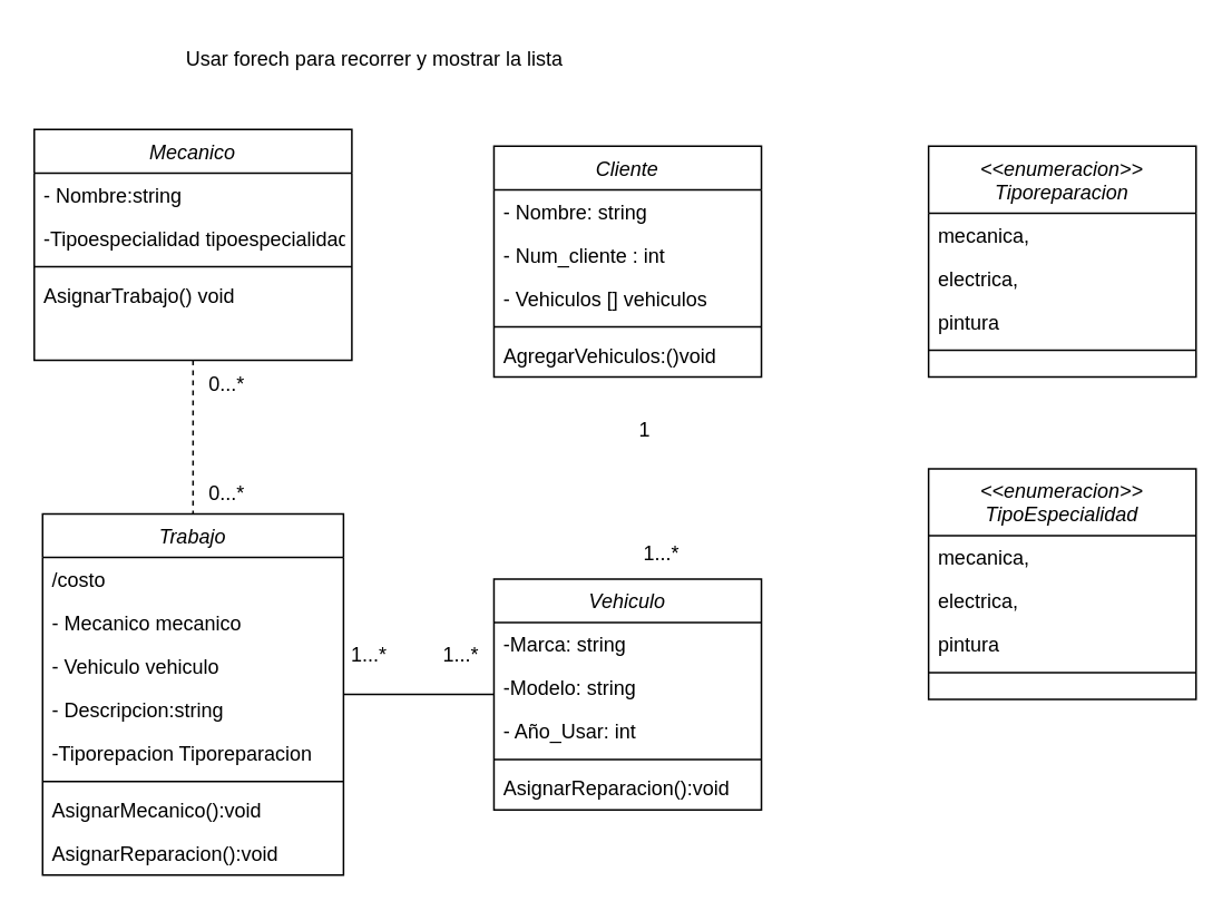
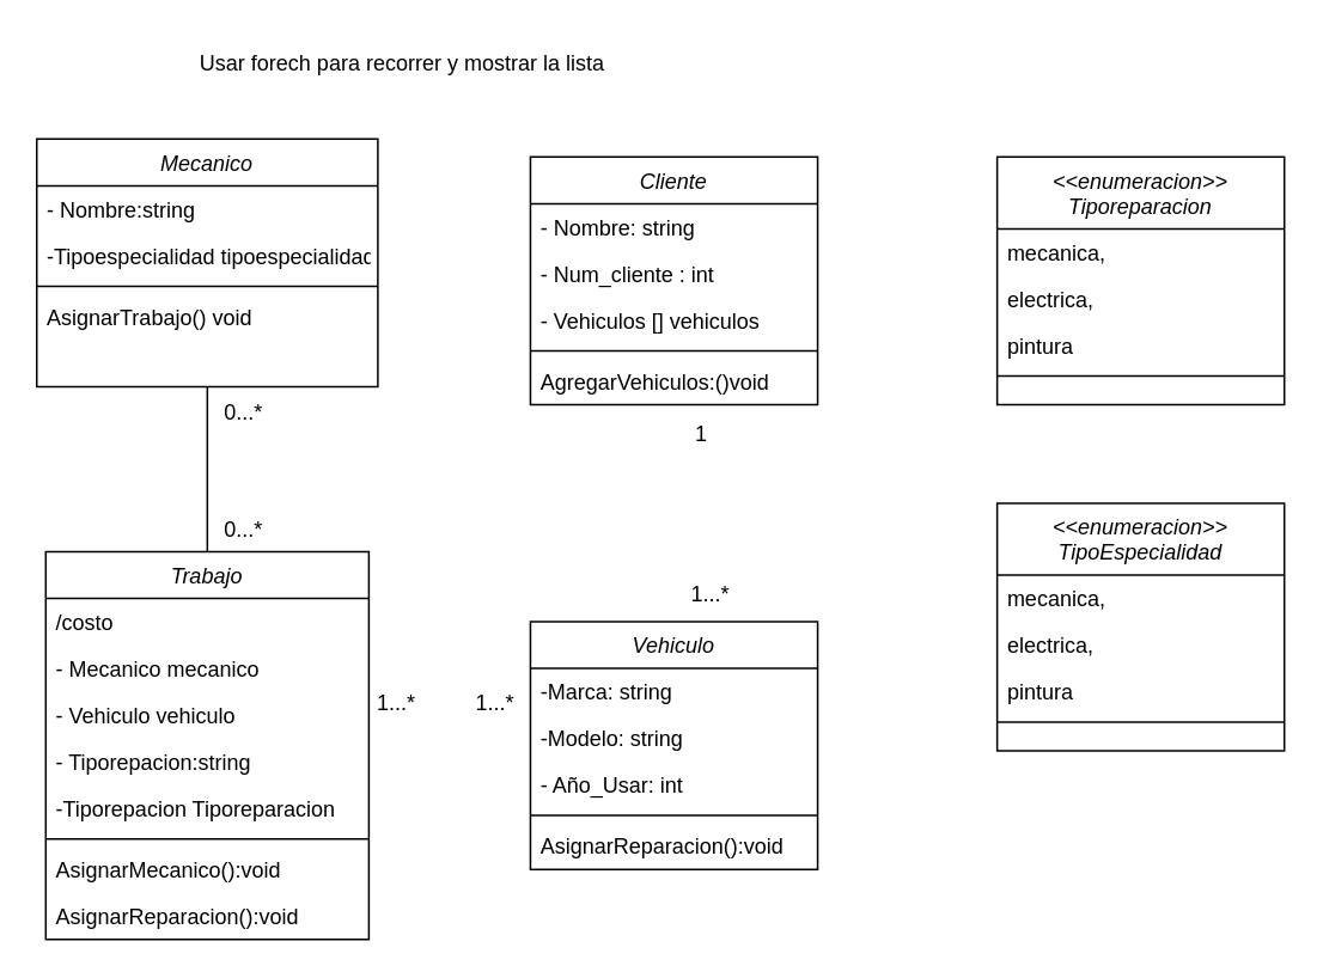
- <mxCell id="37" value="1" style="text;html=1;align=center;verticalAlign=middle;resizable=0;points=[];autosize=1;strokeColor=none;fillColor=none;" vertex="1" parent="1"><mxGeometry x="370" y="242" width="30" height="30" as="geometry" /></mxCell>
+ <mxCell id="37" value="1" style="text;html=1;align=center;verticalAlign=middle;resizable=0;points=[];autosize=1;strokeColor=none;fillColor=none;" vertex="1" parent="1"><mxGeometry x="375" y="227" width="30" height="30" as="geometry" /></mxCell>
- <mxCell id="2" style="edgeStyle=orthogonalEdgeStyle;rounded=0;orthogonalLoop=1;jettySize=auto;html=1;endArrow=none;endFill=0;dashed=1;" edge="1" parent="1" source="3" target="15"><mxGeometry relative="1" as="geometry" /></mxCell>
+ <mxCell id="2" style="edgeStyle=orthogonalEdgeStyle;rounded=0;orthogonalLoop=1;jettySize=auto;html=1;endArrow=none;endFill=0;" edge="1" parent="1" source="3" target="15"><mxGeometry relative="1" as="geometry" /></mxCell>
- <mxCell id="14" style="edgeStyle=orthogonalEdgeStyle;rounded=0;orthogonalLoop=1;jettySize=auto;html=1;endArrow=none;endFill=0;" edge="1" parent="1" source="15" target="24"><mxGeometry relative="1" as="geometry" /></mxCell>
- <mxCell id="19" value="- Descripcion:string" style="text;align=left;verticalAlign=top;spacingLeft=4;spacingRight=4;overflow=hidden;rotatable=0;points=[[0,0.5],[1,0.5]];portConstraint=eastwest;rounded=0;shadow=0;html=0;" vertex="1" parent="15"><mxGeometry y="104" width="180" height="26" as="geometry" /></mxCell>
+ <mxCell id="19" value="- Tiporepacion:string" style="text;align=left;verticalAlign=top;spacingLeft=4;spacingRight=4;overflow=hidden;rotatable=0;points=[[0,0.5],[1,0.5]];portConstraint=eastwest;rounded=0;shadow=0;html=0;" vertex="1" parent="15"><mxGeometry y="104" width="180" height="26" as="geometry" /></mxCell>
